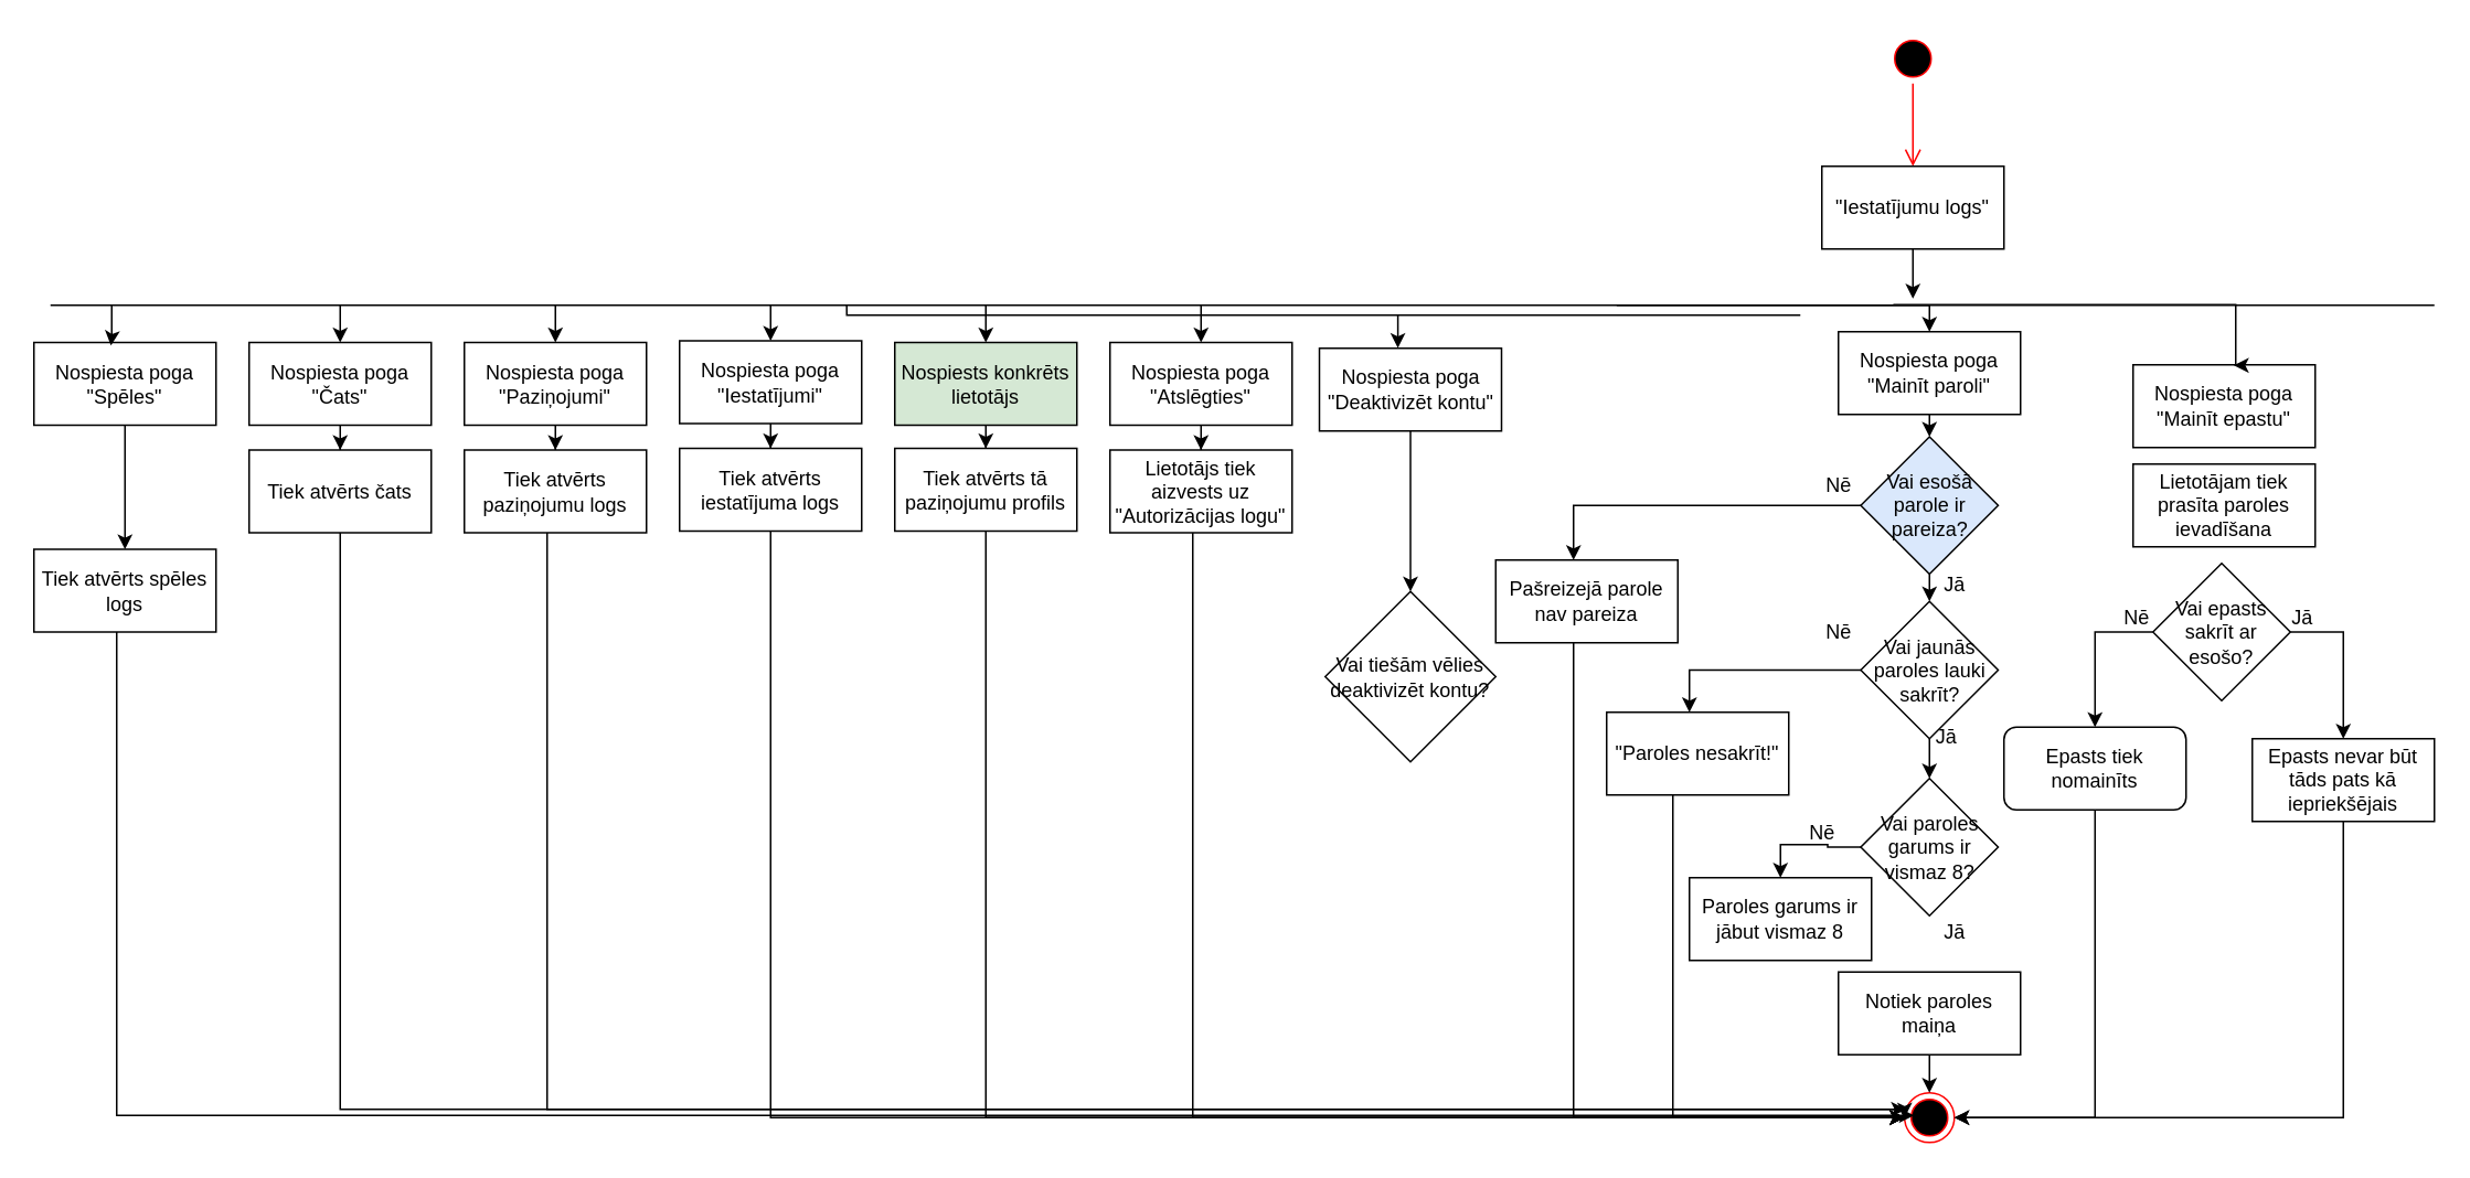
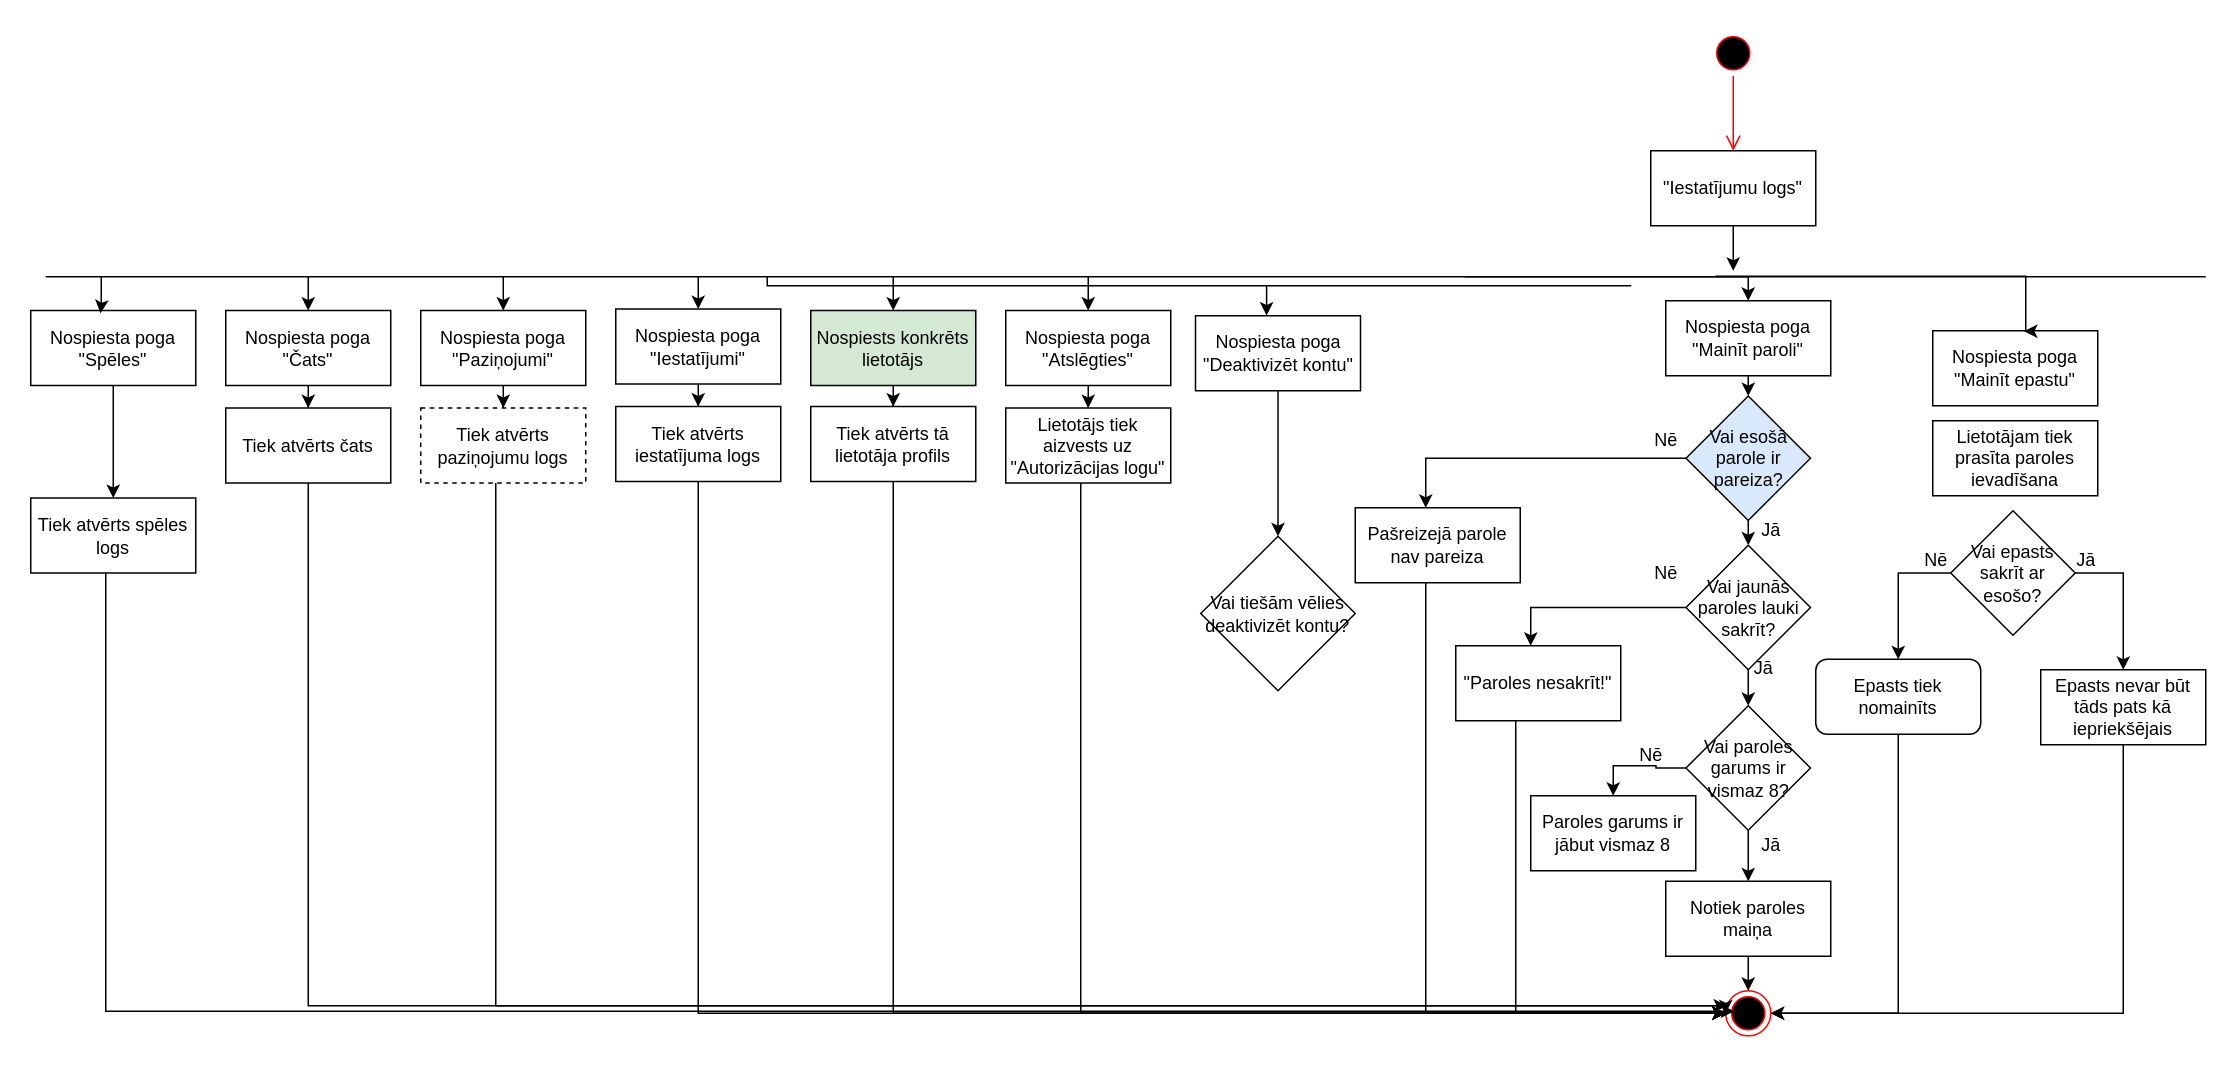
- <mxCell id="61" value="Tiek atvērts tā paziņojumu profils" style="html=1;whiteSpace=wrap;" vertex="1" parent="1"><mxGeometry x="540" y="270.5" width="110" height="50" as="geometry" /></mxCell>
+ <mxCell id="61" value="Tiek atvērts tā lietotāja profils" style="html=1;whiteSpace=wrap;" vertex="1" parent="1"><mxGeometry x="540" y="270.5" width="110" height="50" as="geometry" /></mxCell>
- <mxCell id="69" value="Tiek atvērts paziņojumu logs" style="html=1;whiteSpace=wrap;" vertex="1" parent="1"><mxGeometry x="280" y="271.5" width="110" height="50" as="geometry" /></mxCell>
+ <mxCell id="69" value="Tiek atvērts paziņojumu logs" style="html=1;whiteSpace=wrap;dashed=1;" vertex="1" parent="1"><mxGeometry x="280" y="271.5" width="110" height="50" as="geometry" /></mxCell>
+ <mxCell id="41" style="edgeStyle=orthogonalEdgeStyle;rounded=0;orthogonalLoop=1;jettySize=auto;html=1;entryX=0.5;entryY=0;entryDx=0;entryDy=0;" edge="1" parent="1" source="43" target="34"><mxGeometry relative="1" as="geometry" /></mxCell>
